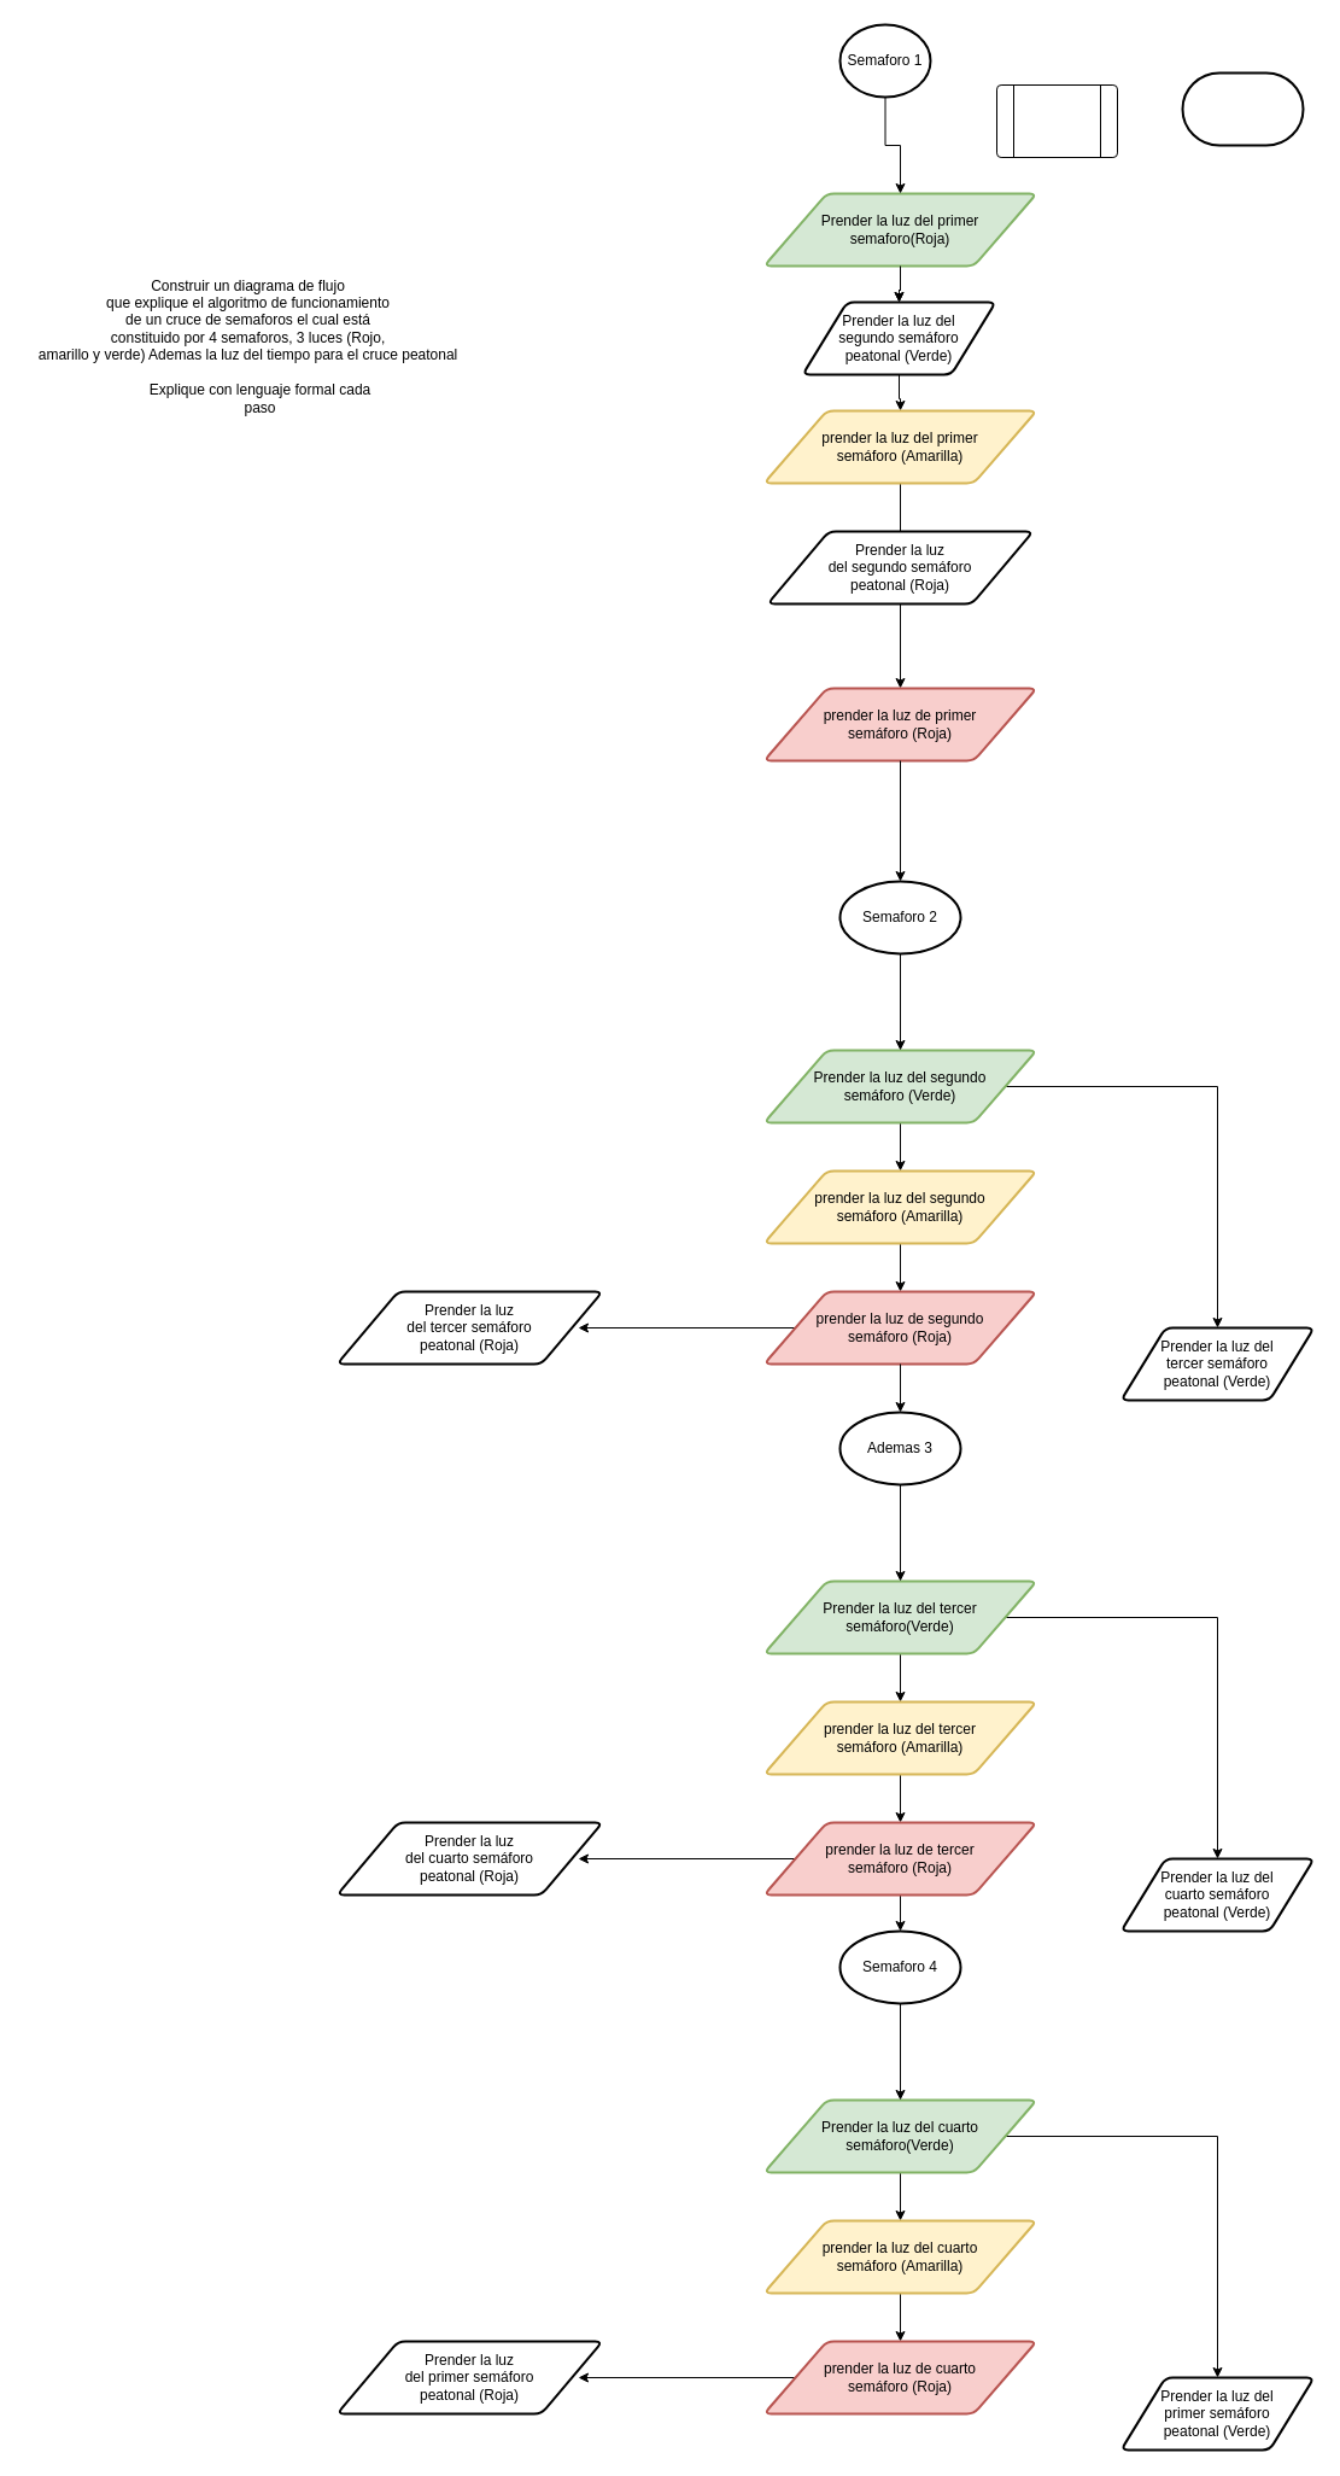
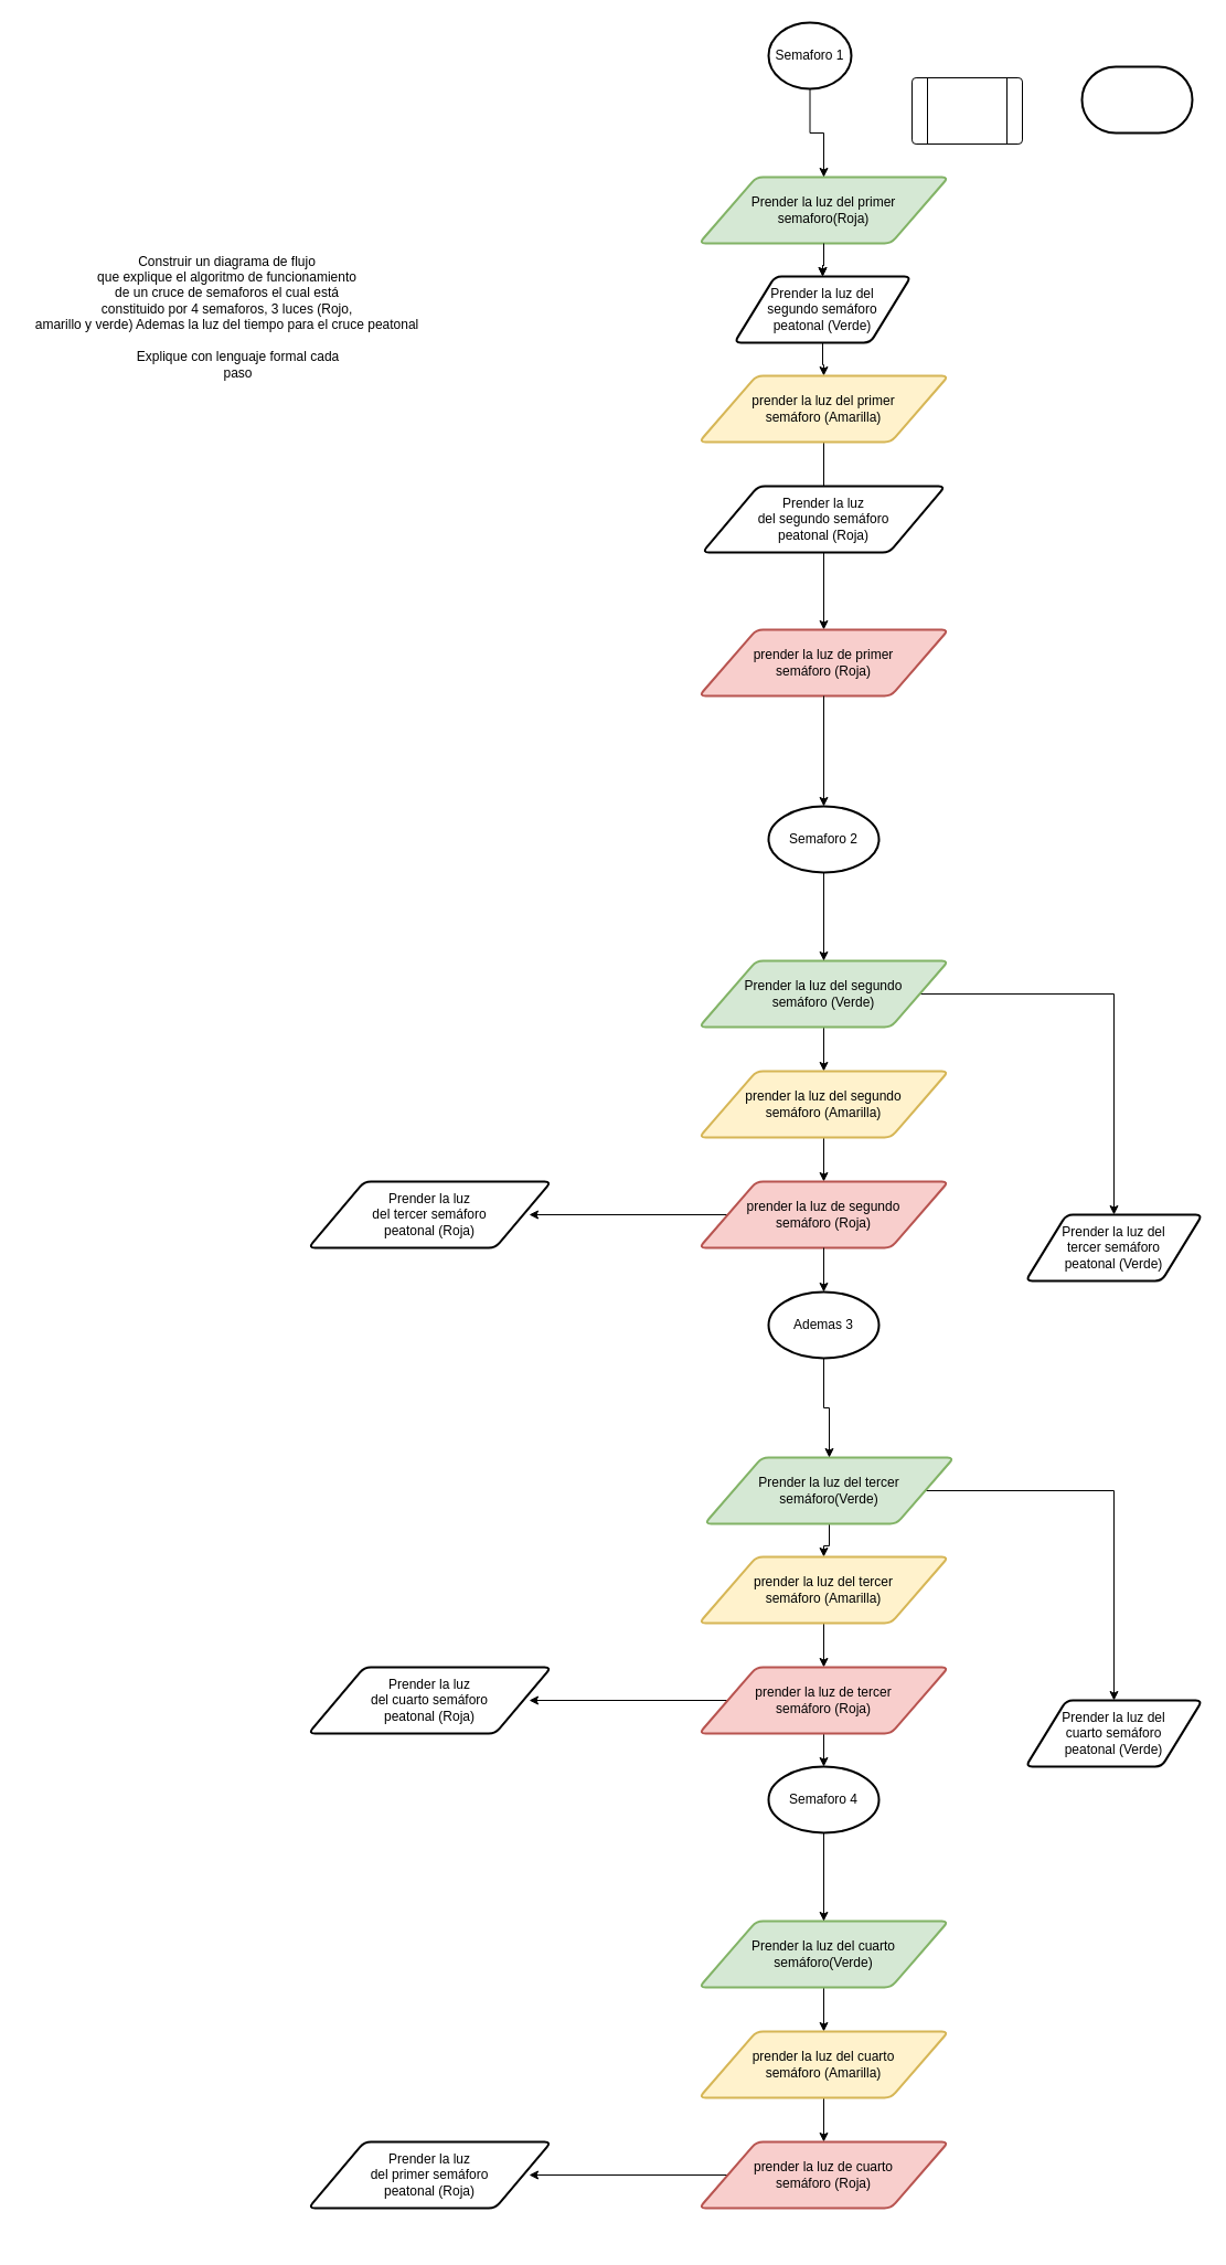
- <mxCell id="29" value="Prender la luz del tercer&lt;br&gt;&lt;div&gt;&lt;span style=&quot;background-color: initial;&quot;&gt;semáforo&lt;/span&gt;&lt;span style=&quot;background-color: initial;&quot;&gt;(Verde)&lt;/span&gt;&lt;/div&gt;" style="shape=parallelogram;html=1;strokeWidth=2;perimeter=parallelogramPerimeter;whiteSpace=wrap;rounded=1;arcSize=12;size=0.23;fillColor=#d5e8d4;strokeColor=#82b366;" parent="1" vertex="1"><mxGeometry x="633" y="1310" width="226" height="60" as="geometry" /></mxCell>
+ <mxCell id="29" value="Prender la luz del tercer&lt;br&gt;&lt;div&gt;&lt;span style=&quot;background-color: initial;&quot;&gt;semáforo&lt;/span&gt;&lt;span style=&quot;background-color: initial;&quot;&gt;(Verde)&lt;/span&gt;&lt;/div&gt;" style="shape=parallelogram;html=1;strokeWidth=2;perimeter=parallelogramPerimeter;whiteSpace=wrap;rounded=1;arcSize=12;size=0.23;fillColor=#d5e8d4;strokeColor=#82b366;" parent="1" vertex="1"><mxGeometry x="638" y="1320" width="226" height="60" as="geometry" /></mxCell>
- <mxCell id="41" style="edgeStyle=orthogonalEdgeStyle;rounded=0;orthogonalLoop=1;jettySize=auto;html=1;" parent="1" source="42" target="49" edge="1"><mxGeometry relative="1" as="geometry"><mxPoint x="989" y="2000" as="targetPoint" /></mxGeometry></mxCell>
- <mxCell id="49" value="Prender la luz del&lt;div&gt;primer semáforo&lt;/div&gt;&lt;div&gt;peatonal (Verde)&lt;/div&gt;" style="shape=parallelogram;html=1;strokeWidth=2;perimeter=parallelogramPerimeter;whiteSpace=wrap;rounded=1;arcSize=12;size=0.23;" parent="1" vertex="1"><mxGeometry x="929" y="1970" width="160" height="60" as="geometry" /></mxCell>
